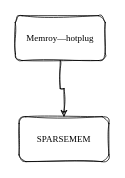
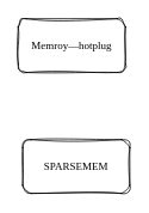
- <mxCell id="2" style="edgeStyle=orthogonalEdgeStyle;rounded=0;orthogonalLoop=1;jettySize=auto;html=1;sketch=1;curveFitting=1;jiggle=2;" edge="1" parent="1" source="3" target="4"><mxGeometry relative="1" as="geometry"><mxPoint x="85" y="125" as="targetPoint" /></mxGeometry></mxCell>
